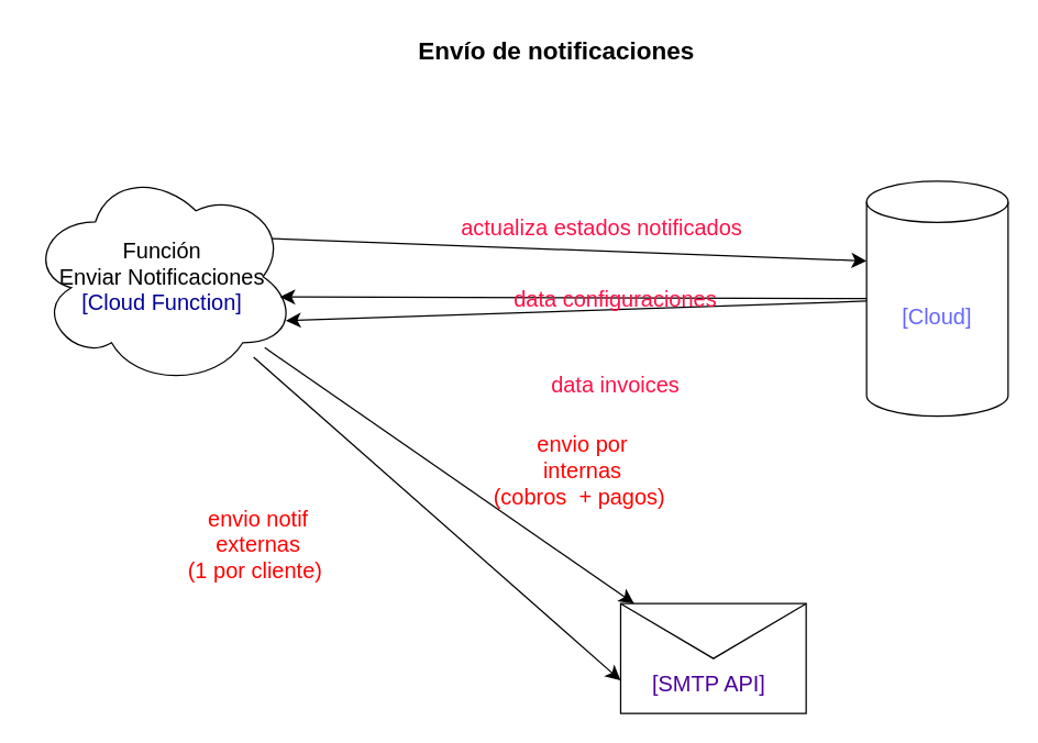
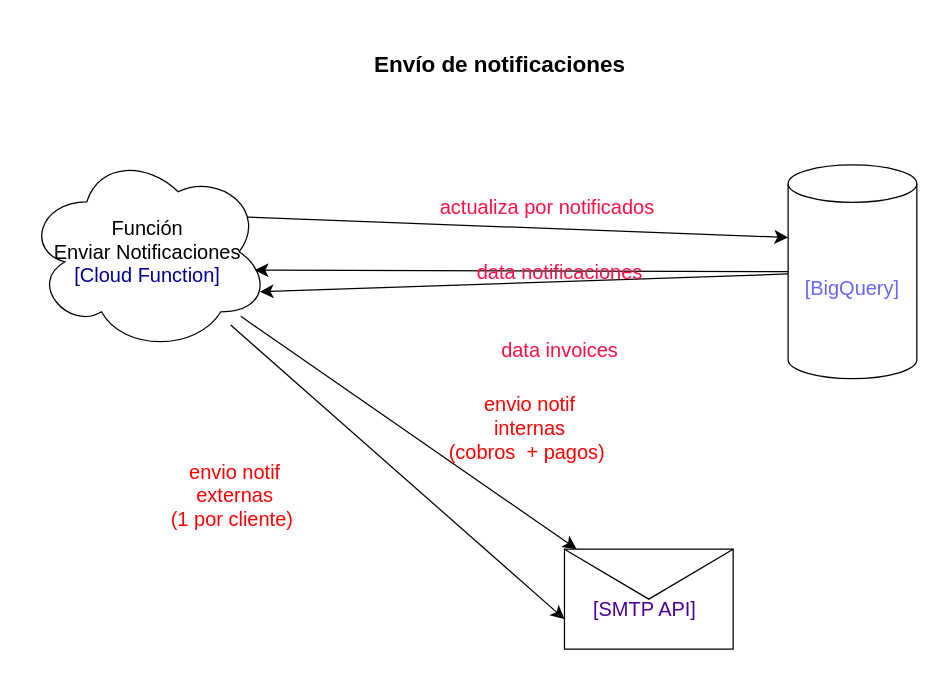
- <mxCell id="9" value="Envío de notificaciones" style="text;html=1;align=center;verticalAlign=middle;resizable=0;points=[];autosize=1;strokeColor=none;fillColor=none;fontSize=18;fontStyle=1" vertex="1" parent="1"><mxGeometry x="294" y="20" width="219" height="34" as="geometry" /></mxCell>
+ <mxCell id="9" value="Envío de notificaciones" style="text;html=1;align=center;verticalAlign=middle;resizable=0;points=[];autosize=1;strokeColor=none;fillColor=none;fontSize=18;fontStyle=1" vertex="1" parent="1"><mxGeometry x="289" y="35" width="219" height="34" as="geometry" /></mxCell>
- <mxCell id="12" value="actualiza estados notificados" style="text;html=1;align=center;verticalAlign=middle;resizable=0;points=[];autosize=1;strokeColor=none;fillColor=none;fontSize=16;fontColor=#FF0F47;" vertex="1" parent="1"><mxGeometry x="325" y="149" width="223" height="31" as="geometry" /></mxCell>
+ <mxCell id="12" value="actualiza por notificados" style="text;html=1;align=center;verticalAlign=middle;resizable=0;points=[];autosize=1;strokeColor=none;fillColor=none;fontSize=16;fontColor=#FF0F47;" vertex="1" parent="1"><mxGeometry x="325" y="149" width="223" height="31" as="geometry" /></mxCell>
- <mxCell id="11" value="data configuraciones" style="text;html=1;align=center;verticalAlign=middle;resizable=0;points=[];autosize=1;strokeColor=none;fillColor=none;fontSize=16;fontColor=#FF0F47;" vertex="1" parent="1"><mxGeometry x="364" y="201.5" width="166" height="31" as="geometry" /></mxCell>
+ <mxCell id="11" value="data notificaciones" style="text;html=1;align=center;verticalAlign=middle;resizable=0;points=[];autosize=1;strokeColor=none;fillColor=none;fontSize=16;fontColor=#FF0F47;" vertex="1" parent="1"><mxGeometry x="364" y="201.5" width="166" height="31" as="geometry" /></mxCell>
- <mxCell id="8" value="&lt;font color=&quot;#6666ff&quot;&gt;[Cloud]&lt;/font&gt;" style="shape=cylinder3;whiteSpace=wrap;html=1;boundedLbl=1;backgroundOutline=1;size=15;fontSize=16;" vertex="1" parent="1"><mxGeometry x="630" y="131.5" width="103" height="171" as="geometry" /></mxCell>
+ <mxCell id="8" value="&lt;font color=&quot;#6666ff&quot;&gt;[BigQuery]&lt;/font&gt;" style="shape=cylinder3;whiteSpace=wrap;html=1;boundedLbl=1;backgroundOutline=1;size=15;fontSize=16;" vertex="1" parent="1"><mxGeometry x="630" y="131.5" width="103" height="171" as="geometry" /></mxCell>
- <mxCell id="16" value="envio por &lt;br&gt;internas&lt;br&gt;(cobros&amp;nbsp; + pagos)&amp;nbsp;" style="text;html=1;align=center;verticalAlign=middle;resizable=0;points=[];autosize=1;strokeColor=none;fillColor=none;fontSize=16;fontColor=#FF0000;" vertex="1" parent="1"><mxGeometry x="349" y="307" width="147" height="70" as="geometry" /></mxCell>
+ <mxCell id="16" value="envio notif &lt;br&gt;internas&lt;br&gt;(cobros&amp;nbsp; + pagos)&amp;nbsp;" style="text;html=1;align=center;verticalAlign=middle;resizable=0;points=[];autosize=1;strokeColor=none;fillColor=none;fontSize=16;fontColor=#FF0000;" vertex="1" parent="1"><mxGeometry x="349" y="307" width="147" height="70" as="geometry" /></mxCell>
- <mxCell id="15" value="&lt;font color=&quot;#4c0099&quot;&gt;[SMTP API]&lt;/font&gt;" style="text;html=1;align=center;verticalAlign=middle;resizable=0;points=[];autosize=1;strokeColor=none;fillColor=none;fontSize=16;" vertex="1" parent="13"><mxGeometry x="14" y="42" width="100" height="31" as="geometry" /></mxCell>
+ <mxCell id="15" value="&lt;font color=&quot;#4c0099&quot;&gt;[SMTP API]&lt;/font&gt;" style="text;html=1;align=center;verticalAlign=middle;resizable=0;points=[];autosize=1;strokeColor=none;fillColor=none;fontSize=16;" vertex="1" parent="13"><mxGeometry x="14" y="32" width="100" height="31" as="geometry" /></mxCell>
